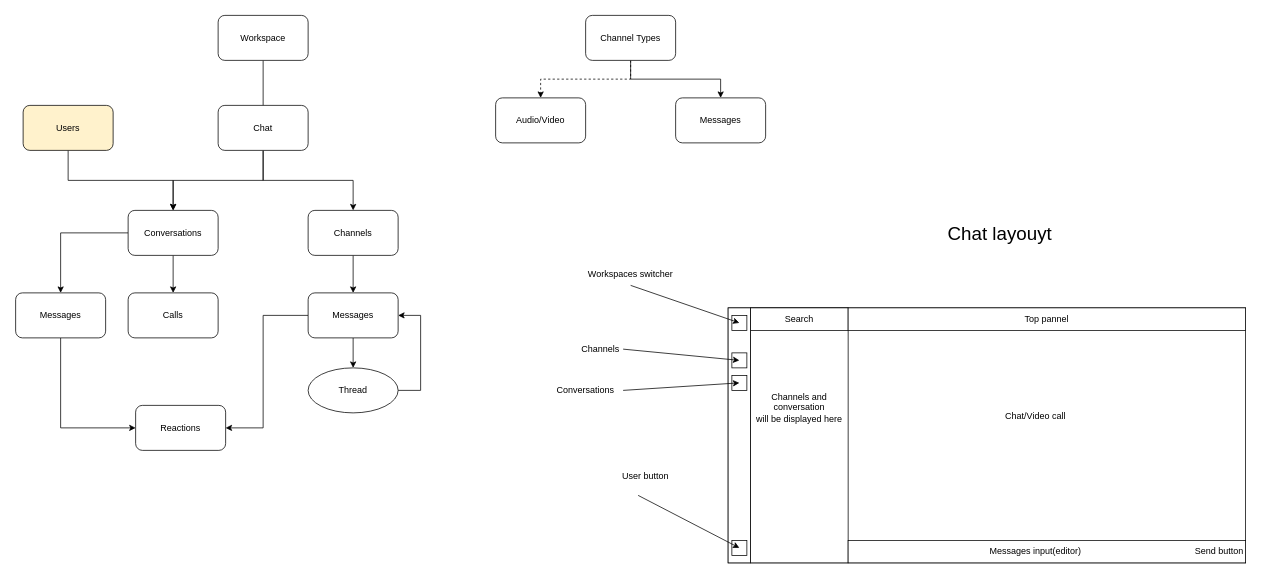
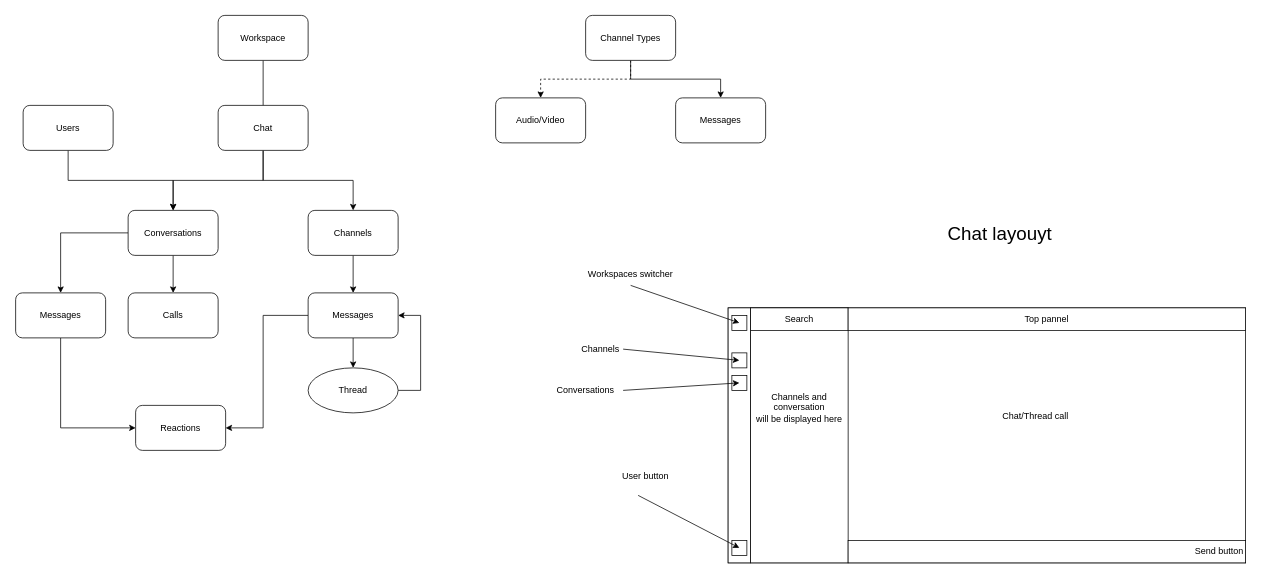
- <mxCell id="27" value="Users" style="rounded=1;whiteSpace=wrap;html=1;fillColor=#fff2cc;" parent="1" vertex="1"><mxGeometry x="30" y="140" width="120" height="60" as="geometry" /></mxCell>
+ <mxCell id="27" value="Users" style="rounded=1;whiteSpace=wrap;html=1;" parent="1" vertex="1"><mxGeometry x="30" y="140" width="120" height="60" as="geometry" /></mxCell>
- <mxCell id="32" value="Chat/Video call" style="text;html=1;align=center;verticalAlign=middle;whiteSpace=wrap;rounded=0;" vertex="1" parent="1"><mxGeometry x="1300" y="540" width="160" height="30" as="geometry" /></mxCell>
+ <mxCell id="32" value="Chat/Thread call" style="text;html=1;align=center;verticalAlign=middle;whiteSpace=wrap;rounded=0;" vertex="1" parent="1"><mxGeometry x="1300" y="540" width="160" height="30" as="geometry" /></mxCell>
- <mxCell id="34" value="Messages input(editor)" style="text;html=1;align=center;verticalAlign=middle;whiteSpace=wrap;rounded=0;" vertex="1" parent="1"><mxGeometry x="1305" y="720" width="150" height="30" as="geometry" /></mxCell>
